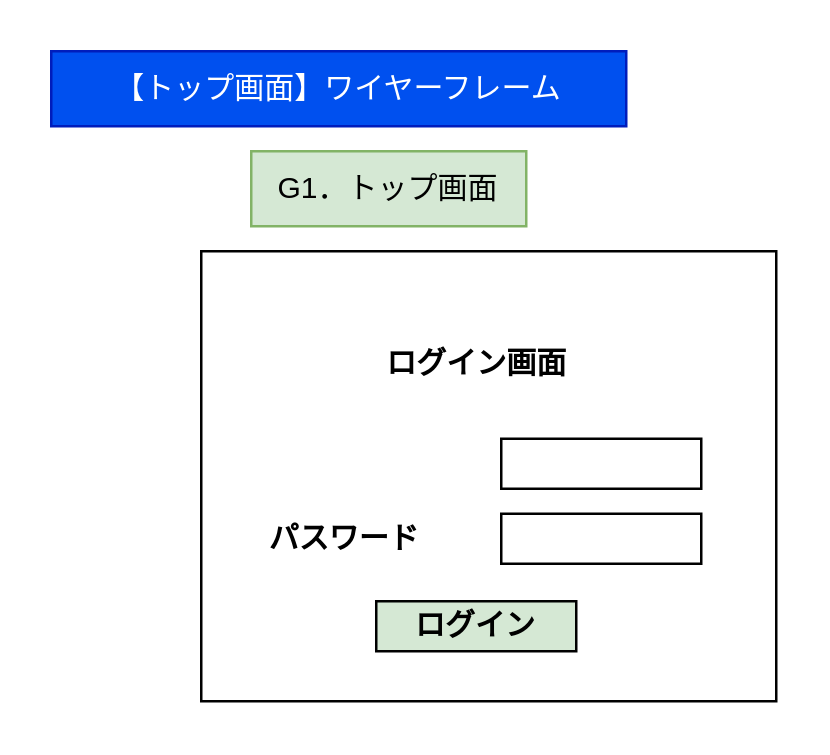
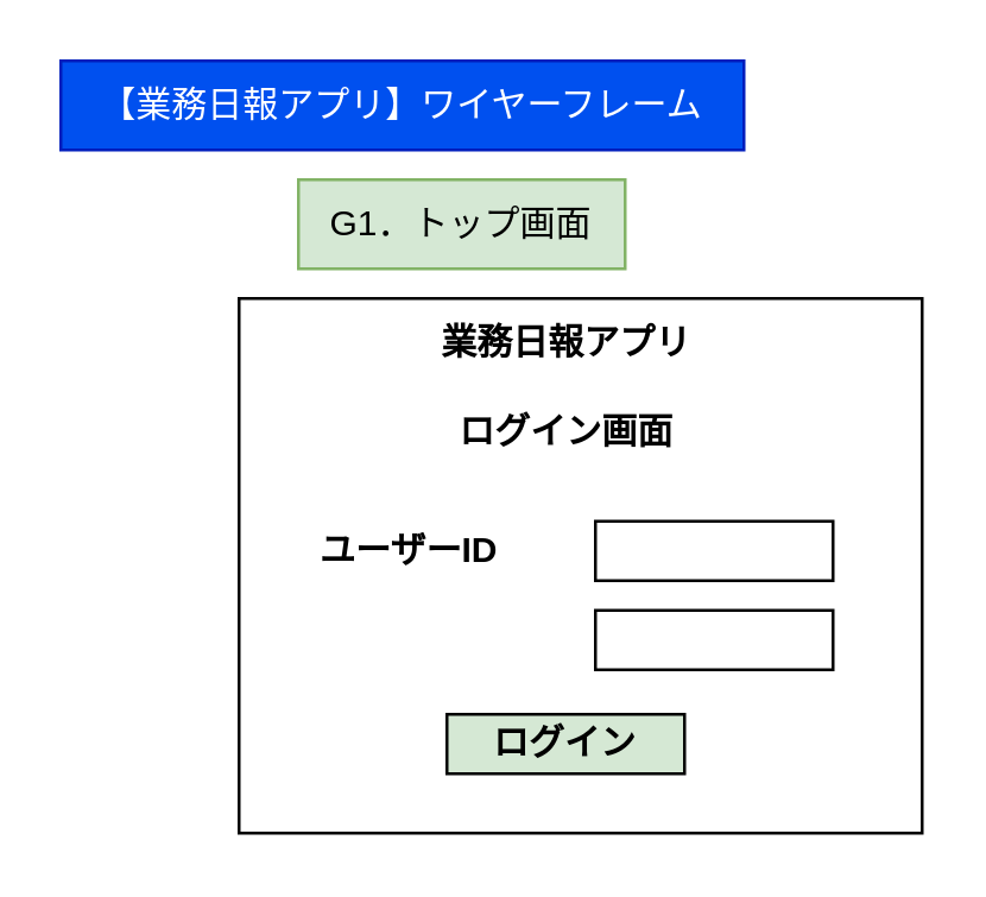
- <mxCell id="2" value="【トップ画面】ワイヤーフレーム" style="text;html=1;align=center;verticalAlign=middle;whiteSpace=wrap;rounded=0;fillColor=#0050ef;fontColor=#ffffff;strokeColor=#001DBC;" parent="1" vertex="1"><mxGeometry width="230" height="30" as="geometry" x="20" y="20" /></mxCell>
+ <mxCell id="2" value="【業務日報アプリ】ワイヤーフレーム" style="text;html=1;align=center;verticalAlign=middle;whiteSpace=wrap;rounded=0;fillColor=#0050ef;fontColor=#ffffff;strokeColor=#001DBC;" parent="1" vertex="1"><mxGeometry width="230" height="30" as="geometry" x="20" y="20" /></mxCell>
+ <mxCell id="5" value="業務日報アプリ" style="text;html=1;align=center;verticalAlign=middle;whiteSpace=wrap;rounded=0;fontStyle=1" parent="1" vertex="1"><mxGeometry x="127.5" y="100" width="125" height="30" as="geometry" /></mxCell>
+ <mxCell id="7" value="ユーザーID" style="text;html=1;align=center;verticalAlign=middle;whiteSpace=wrap;rounded=0;fontStyle=1" parent="1" vertex="1"><mxGeometry x="90" y="170" width="95" height="30" as="geometry" /></mxCell>
- <mxCell id="8" value="パスワード" style="text;html=1;align=center;verticalAlign=middle;whiteSpace=wrap;rounded=0;fontStyle=1" parent="1" vertex="1"><mxGeometry x="90" y="200" width="95" height="30" as="geometry" /></mxCell>
